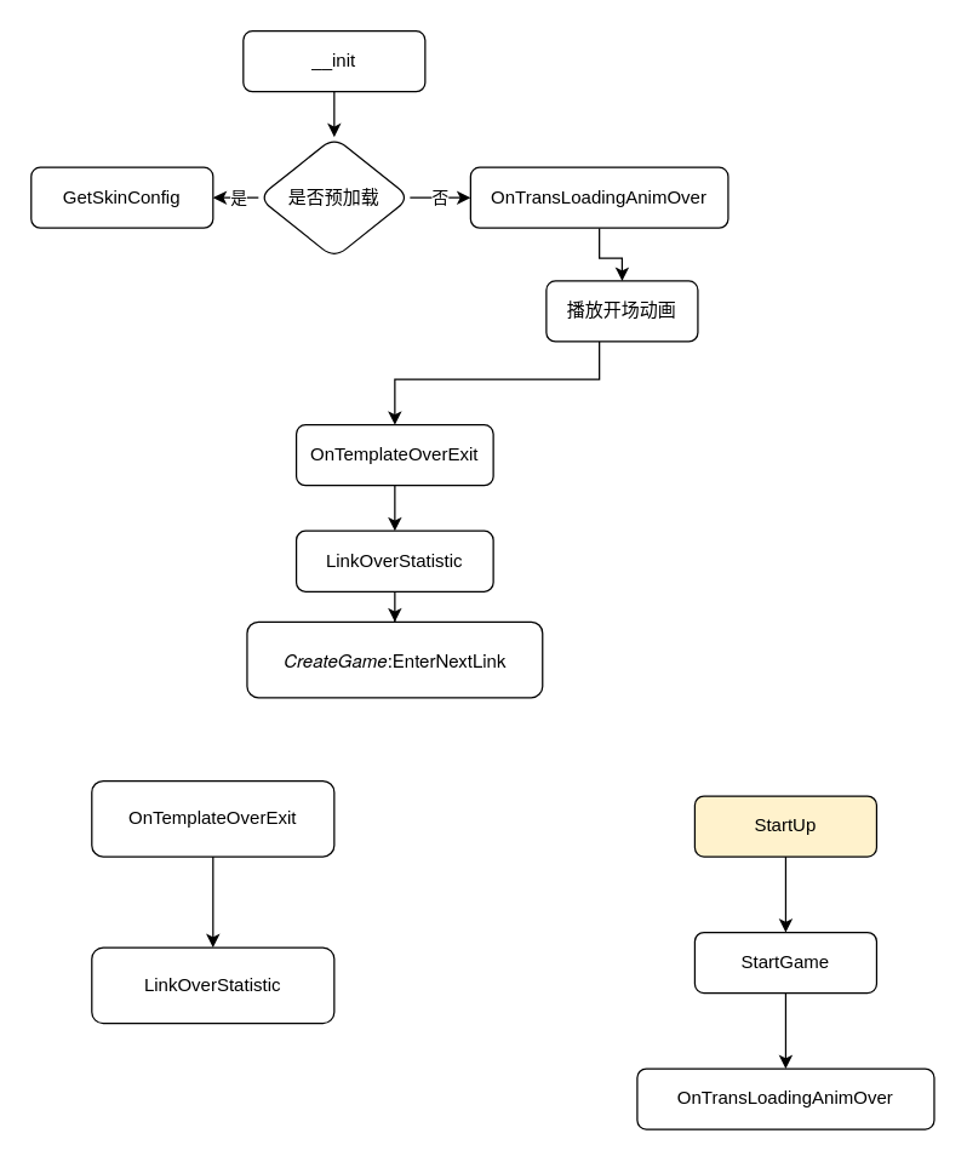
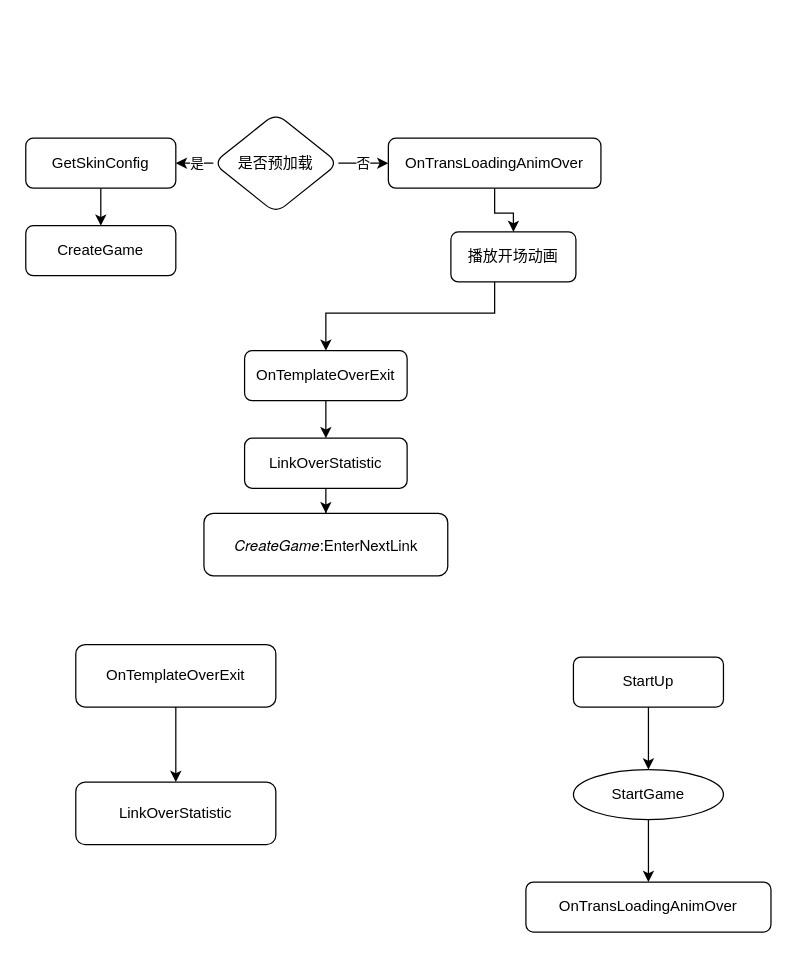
- <mxCell id="3" value="__init" style="rounded=1;whiteSpace=wrap;html=1;fontSize=12;glass=0;strokeWidth=1;shadow=0;" parent="1" vertex="1"><mxGeometry x="160" y="20" width="120" height="40" as="geometry" /></mxCell>
- <mxCell id="2" value="" style="edgeStyle=orthogonalEdgeStyle;rounded=0;orthogonalLoop=1;jettySize=auto;html=1;fontColor=#000000;" edge="1" parent="1" source="3" target="18"><mxGeometry relative="1" as="geometry" /></mxCell>
+ <mxCell id="4" value="" style="edgeStyle=orthogonalEdgeStyle;rounded=0;orthogonalLoop=1;jettySize=auto;html=1;" edge="1" parent="1" source="5" target="6"><mxGeometry relative="1" as="geometry" /></mxCell>
+ <mxCell id="6" value="CreateGame&lt;br&gt;" style="rounded=1;whiteSpace=wrap;html=1;fontSize=12;glass=0;strokeWidth=1;shadow=0;" vertex="1" parent="1"><mxGeometry x="20" y="180" width="120" height="40" as="geometry" /></mxCell>
- <mxCell id="8" value="StartUp" style="rounded=1;whiteSpace=wrap;html=1;fontSize=12;glass=0;strokeWidth=1;shadow=0;fillColor=#fff2cc;" vertex="1" parent="1"><mxGeometry x="458" y="525" width="120" height="40" as="geometry" /></mxCell>
+ <mxCell id="8" value="StartUp" style="rounded=1;whiteSpace=wrap;html=1;fontSize=12;glass=0;strokeWidth=1;shadow=0;" vertex="1" parent="1"><mxGeometry x="458" y="525" width="120" height="40" as="geometry" /></mxCell>
- <mxCell id="10" value="StartGame" style="rounded=1;whiteSpace=wrap;html=1;fontSize=12;glass=0;strokeWidth=1;shadow=0;" vertex="1" parent="1"><mxGeometry x="458" y="615" width="120" height="40" as="geometry" /></mxCell>
+ <mxCell id="10" value="StartGame" style="ellipse;whiteSpace=wrap;html=1;fontSize=12;glass=0;strokeWidth=1;shadow=0;" vertex="1" parent="1"><mxGeometry x="458" y="615" width="120" height="40" as="geometry" /></mxCell>
